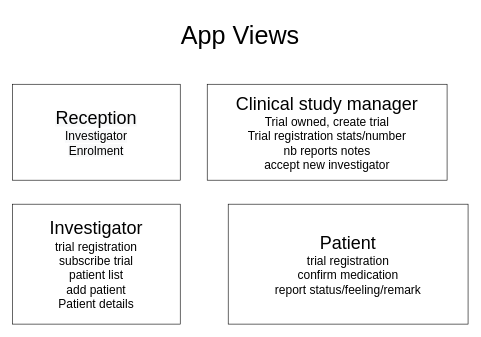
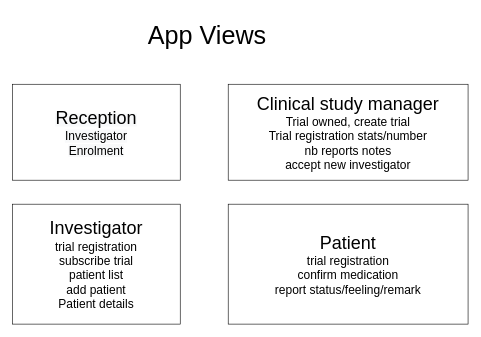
- <mxCell id="2" value="App Views" style="text;html=1;strokeColor=none;fillColor=none;align=center;verticalAlign=middle;whiteSpace=wrap;rounded=0;fontSize=42;" parent="1" vertex="1"><mxGeometry x="260" width="280" height="80" as="geometry" y="20" /></mxCell>
+ <mxCell id="2" value="App Views" style="text;html=1;strokeColor=none;fillColor=none;align=center;verticalAlign=middle;whiteSpace=wrap;rounded=0;fontSize=42;" parent="1" vertex="1"><mxGeometry x="205" y="20" width="280" height="80" as="geometry" /></mxCell>
- <mxCell id="5" value="&lt;div&gt;&lt;font style=&quot;font-size: 30px;&quot;&gt;Clinical study manager&lt;/font&gt;&lt;/div&gt;&lt;div&gt;Trial owned, create trial&lt;/div&gt;&lt;div&gt;Trial registration stats/number&lt;/div&gt;&lt;div&gt;nb reports notes&lt;/div&gt;&lt;div&gt;accept new investigator&lt;/div&gt;" style="rounded=0;whiteSpace=wrap;html=1;fontSize=20;" parent="1" vertex="1"><mxGeometry x="345" y="140" width="400" height="160" as="geometry" /></mxCell>
+ <mxCell id="5" value="&lt;div&gt;&lt;font style=&quot;font-size: 30px;&quot;&gt;Clinical study manager&lt;/font&gt;&lt;/div&gt;&lt;div&gt;Trial owned, create trial&lt;/div&gt;&lt;div&gt;Trial registration stats/number&lt;/div&gt;&lt;div&gt;nb reports notes&lt;/div&gt;&lt;div&gt;accept new investigator&lt;/div&gt;" style="rounded=0;whiteSpace=wrap;html=1;fontSize=20;" parent="1" vertex="1"><mxGeometry x="380" y="140" width="400" height="160" as="geometry" /></mxCell>
